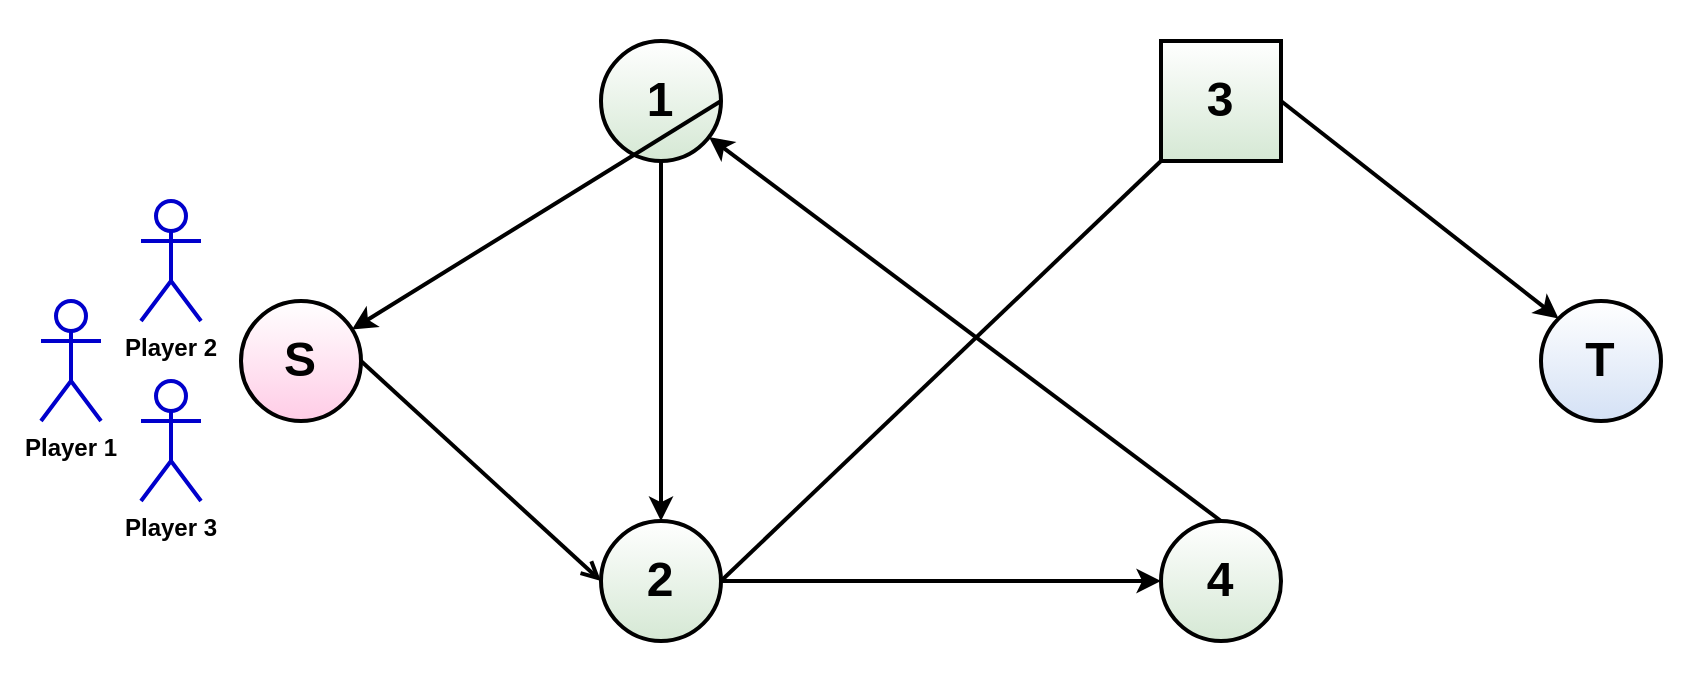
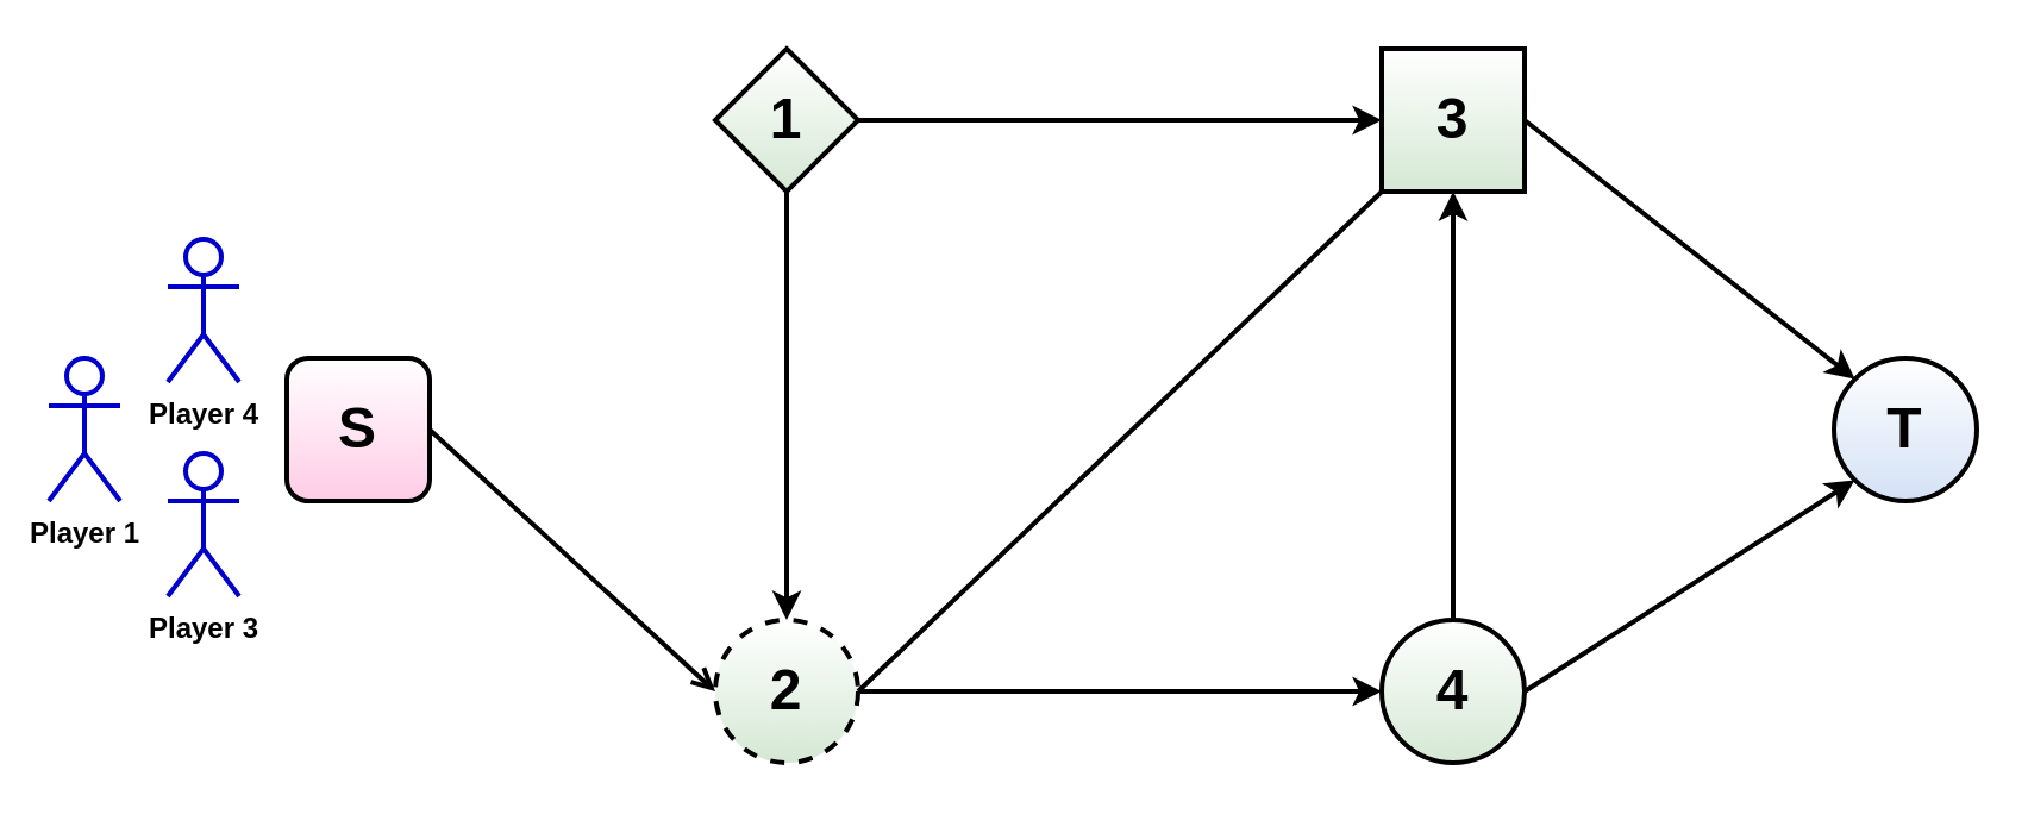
- <mxCell id="3" value="1" style="ellipse;whiteSpace=wrap;html=1;aspect=fixed;fontStyle=1;fontSize=24;strokeWidth=2;gradientColor=#D5E8D4;" parent="1" vertex="1"><mxGeometry x="300" y="20" width="60" height="60" as="geometry" /></mxCell>
+ <mxCell id="3" value="1" style="rhombus;whiteSpace=wrap;html=1;aspect=fixed;fontStyle=1;fontSize=24;strokeWidth=2;gradientColor=#D5E8D4;" parent="1" vertex="1"><mxGeometry x="300" y="20" width="60" height="60" as="geometry" /></mxCell>
- <mxCell id="10" value="" style="endArrow=classic;html=1;rounded=0;exitX=1;exitY=0.5;exitDx=0;exitDy=0;strokeWidth=2;fontSize=24;fontStyle=1;" parent="1" source="3" target="2" edge="1"><mxGeometry width="50" height="50" relative="1" as="geometry"><mxPoint x="340" y="90" as="sourcePoint" /><mxPoint x="340" y="270" as="targetPoint" /></mxGeometry></mxCell>
+ <mxCell id="10" value="" style="endArrow=classic;html=1;rounded=0;exitX=1;exitY=0.5;exitDx=0;exitDy=0;entryX=0;entryY=0.5;entryDx=0;entryDy=0;strokeWidth=2;fontSize=24;fontStyle=1" parent="1" source="3" target="5" edge="1"><mxGeometry width="50" height="50" relative="1" as="geometry"><mxPoint x="340" y="90" as="sourcePoint" /><mxPoint x="340" y="270" as="targetPoint" /></mxGeometry></mxCell>
- <mxCell id="13" value="" style="endArrow=classic;html=1;rounded=0;exitX=0.5;exitY=0;exitDx=0;exitDy=0;strokeWidth=2;fontSize=24;fontStyle=1;" parent="1" source="6" target="3" edge="1"><mxGeometry width="50" height="50" relative="1" as="geometry"><mxPoint x="380" y="310" as="sourcePoint" /><mxPoint x="609" y="91" as="targetPoint" /></mxGeometry></mxCell>
+ <mxCell id="13" value="" style="endArrow=classic;html=1;rounded=0;exitX=0.5;exitY=0;exitDx=0;exitDy=0;strokeWidth=2;fontSize=24;fontStyle=1" parent="1" source="6" target="5" edge="1"><mxGeometry width="50" height="50" relative="1" as="geometry"><mxPoint x="380" y="310" as="sourcePoint" /><mxPoint x="609" y="91" as="targetPoint" /></mxGeometry></mxCell>
- <mxCell id="16" value="Player 2" style="shape=umlActor;verticalLabelPosition=bottom;verticalAlign=top;html=1;outlineConnect=0;fontStyle=1;strokeWidth=2;strokeColor=#0000CC;" vertex="1" parent="1"><mxGeometry x="70" y="100" width="30" height="60" as="geometry" /></mxCell>
+ <mxCell id="16" value="Player 4" style="shape=umlActor;verticalLabelPosition=bottom;verticalAlign=top;html=1;outlineConnect=0;fontStyle=1;strokeWidth=2;strokeColor=#0000CC;" vertex="1" parent="1"><mxGeometry x="70" y="100" width="30" height="60" as="geometry" /></mxCell>
- <mxCell id="2" value="S" style="ellipse;whiteSpace=wrap;html=1;aspect=fixed;fontStyle=1;fontSize=24;strokeWidth=2;gradientColor=#FFCCE6;" parent="1" vertex="1"><mxGeometry x="120" y="150" width="60" height="60" as="geometry" /></mxCell>
+ <mxCell id="2" value="S" style="whiteSpace=wrap;html=1;aspect=fixed;fontStyle=1;fontSize=24;strokeWidth=2;gradientColor=#FFCCE6;rounded=1;" parent="1" vertex="1"><mxGeometry x="120" y="150" width="60" height="60" as="geometry" /></mxCell>
+ <mxCell id="15" value="" style="endArrow=classic;html=1;rounded=0;exitX=1;exitY=0.5;exitDx=0;exitDy=0;entryX=0;entryY=1;entryDx=0;entryDy=0;strokeWidth=2;fontSize=24;fontStyle=1" parent="1" source="6" target="7" edge="1"><mxGeometry x="-0.005" width="50" height="50" relative="1" as="geometry"><mxPoint x="400" y="330" as="sourcePoint" /><mxPoint x="629" y="111" as="targetPoint" /><mxPoint as="offset" /></mxGeometry></mxCell>
- <mxCell id="4" value="2" style="ellipse;whiteSpace=wrap;html=1;aspect=fixed;fontStyle=1;fontSize=24;strokeWidth=2;gradientColor=#D5E8D4;" parent="1" vertex="1"><mxGeometry x="300" y="260" width="60" height="60" as="geometry" /></mxCell>
+ <mxCell id="4" value="2" style="ellipse;whiteSpace=wrap;html=1;aspect=fixed;fontStyle=1;fontSize=24;strokeWidth=2;gradientColor=#D5E8D4;dashed=1;" parent="1" vertex="1"><mxGeometry x="300" y="260" width="60" height="60" as="geometry" /></mxCell>
